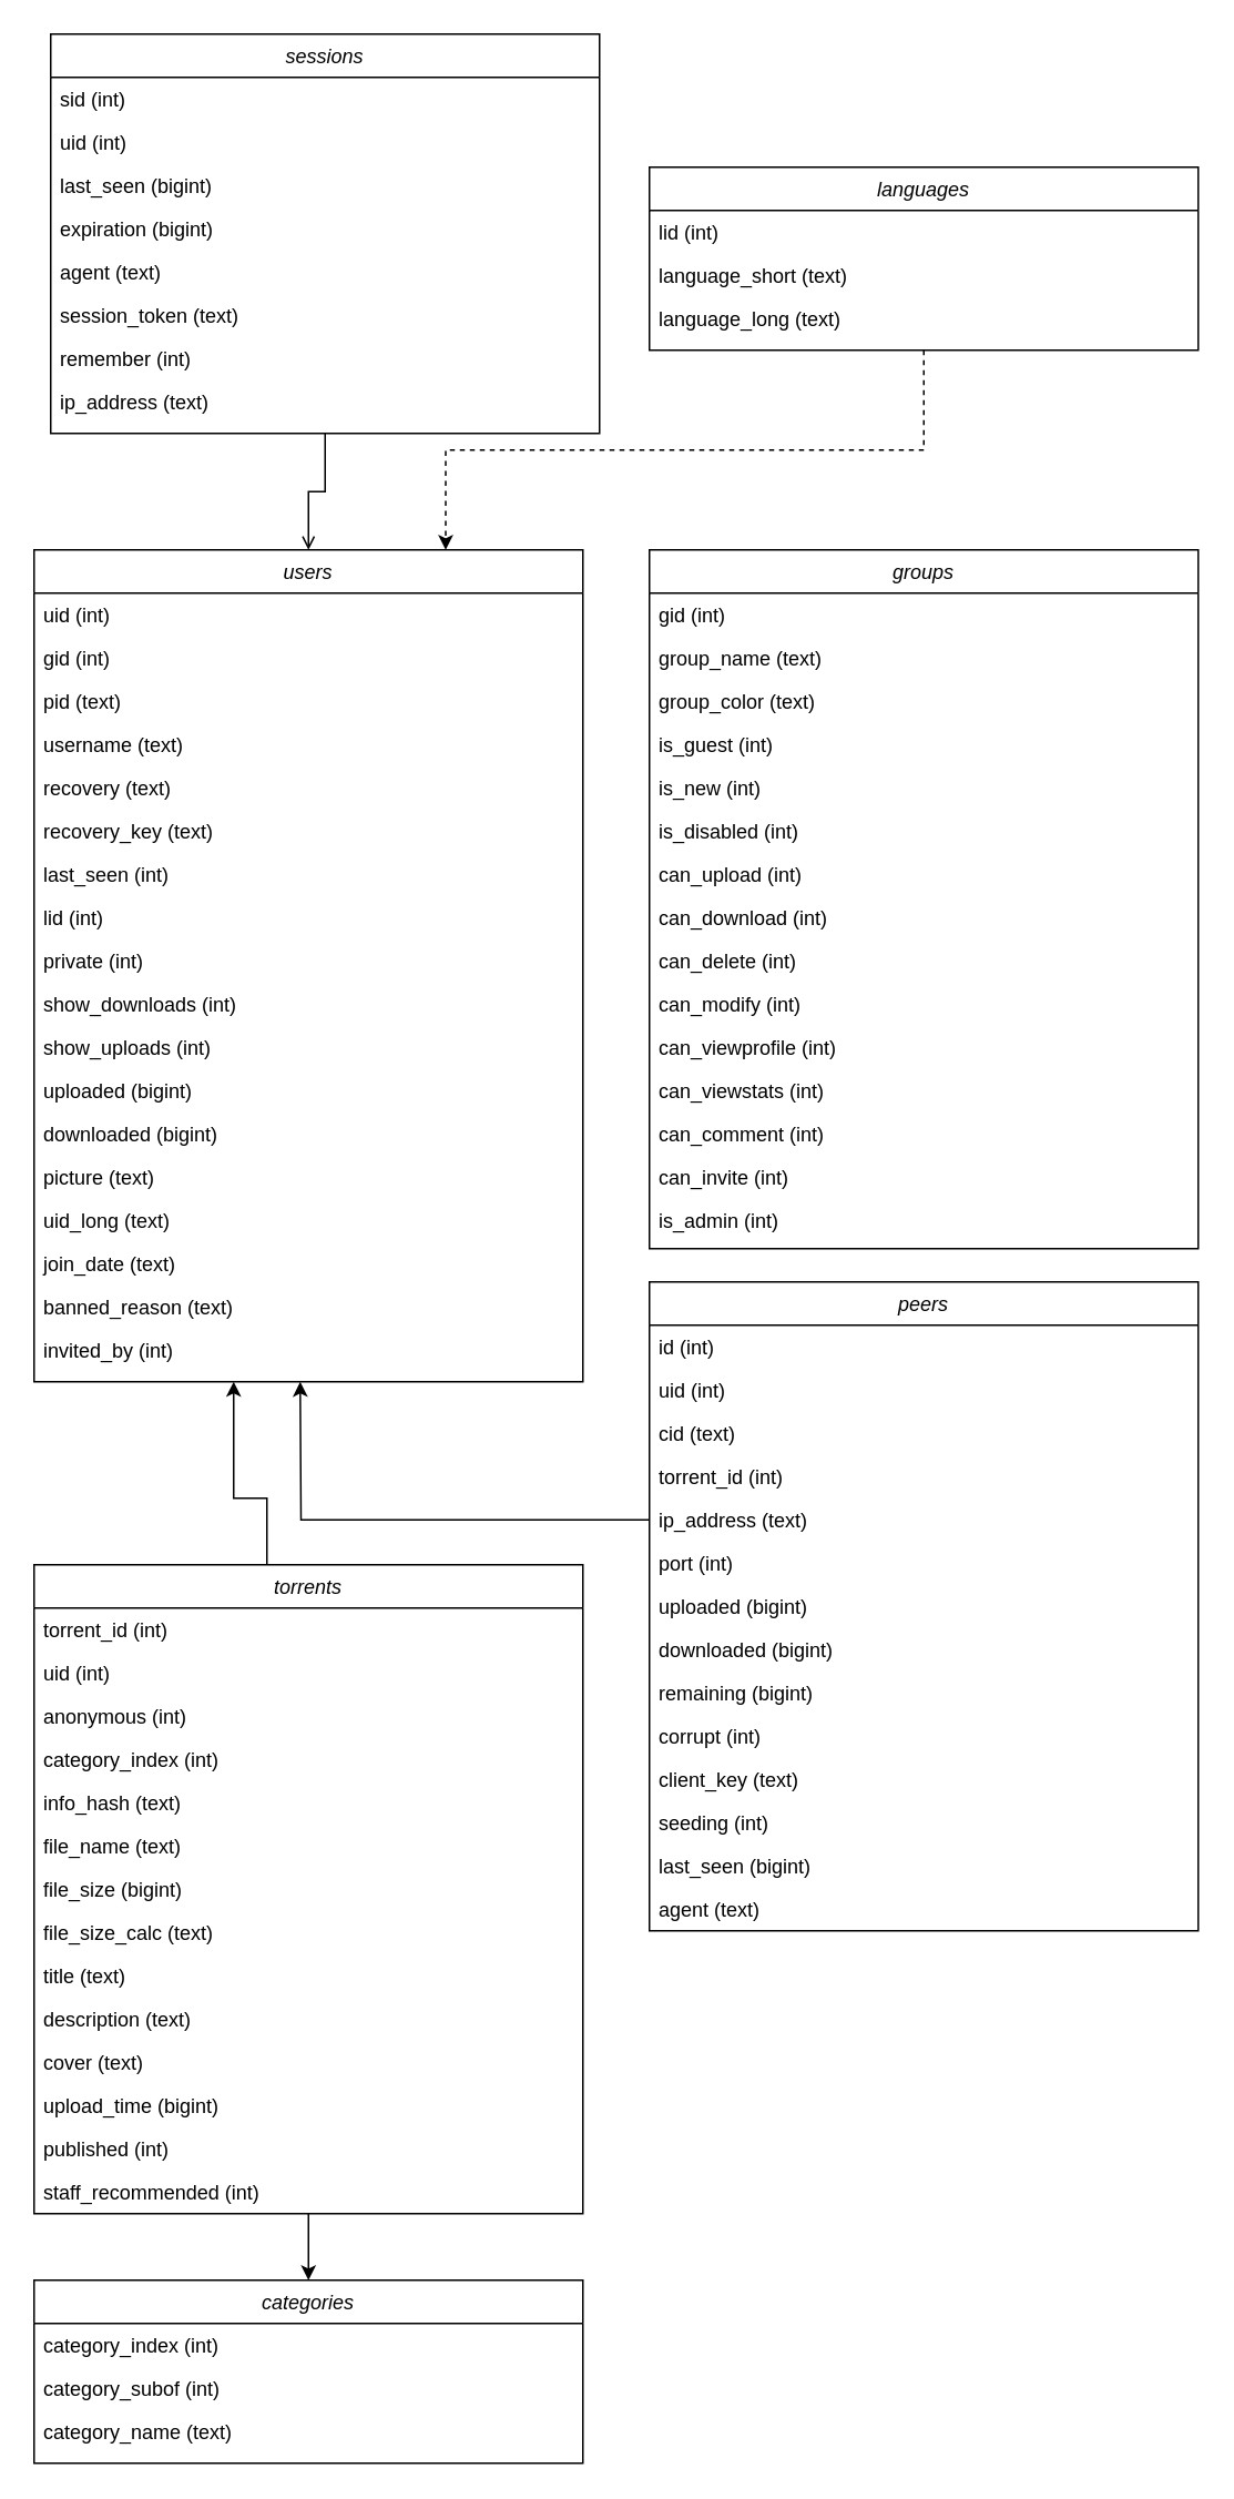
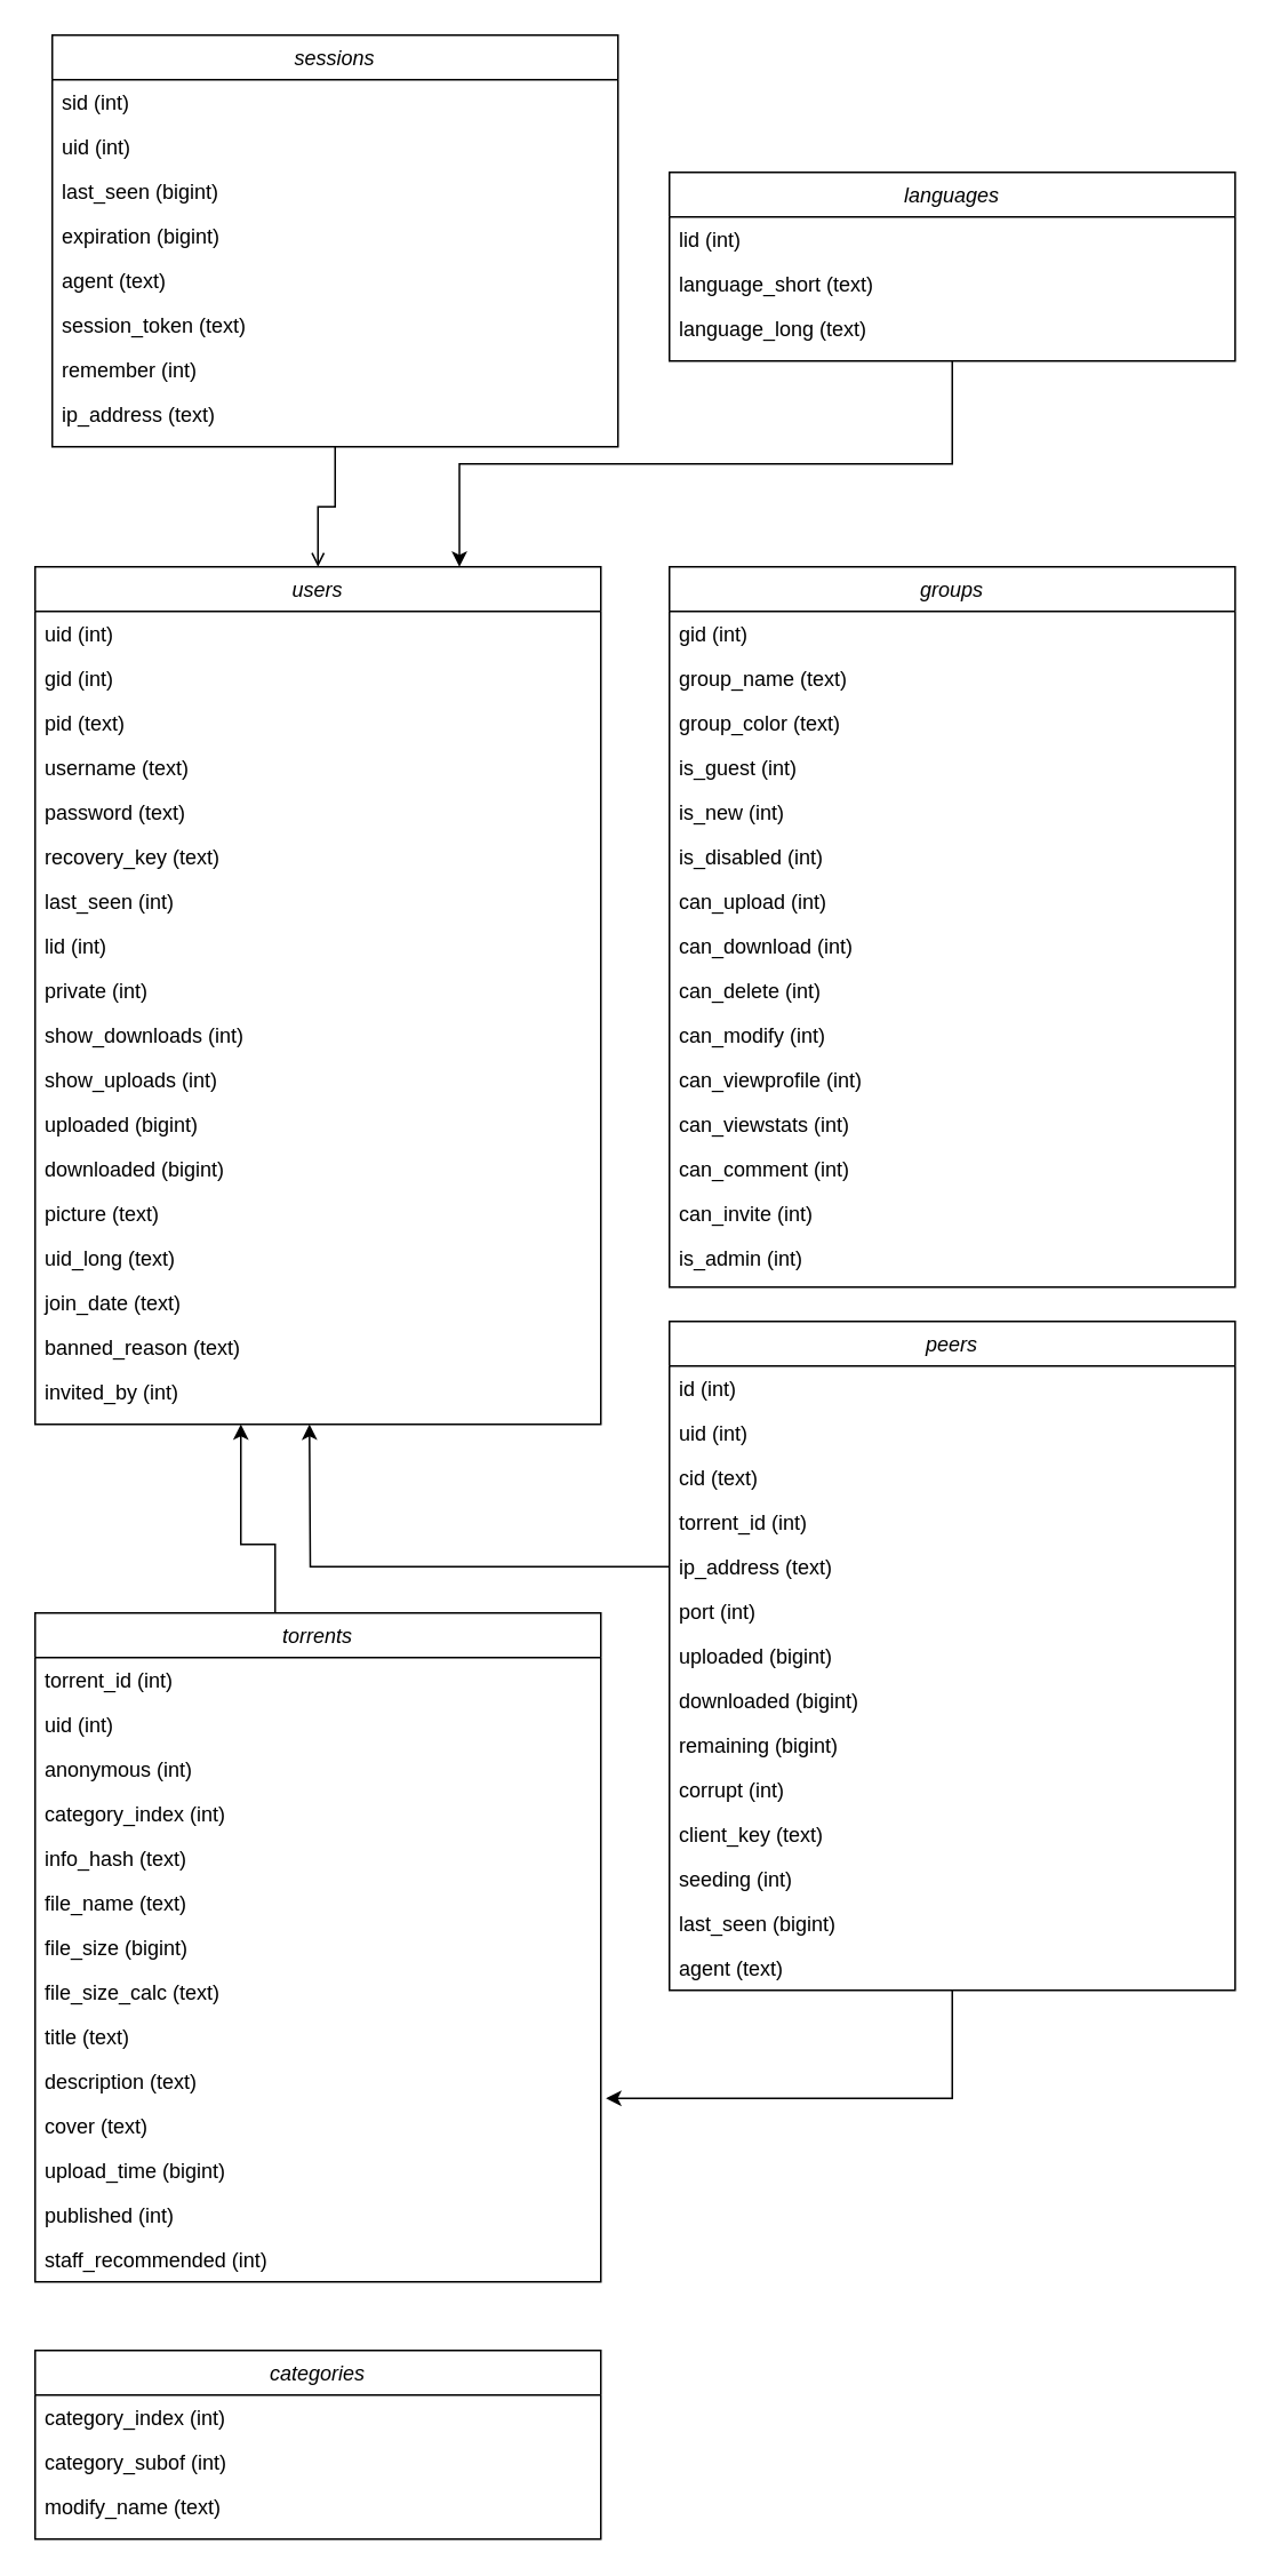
- <mxCell id="81" style="edgeStyle=orthogonalEdgeStyle;rounded=0;orthogonalLoop=1;jettySize=auto;html=1;exitX=0.5;exitY=1;exitDx=0;exitDy=0;entryX=0.75;entryY=0;entryDx=0;entryDy=0;dashed=1;" parent="1" source="82" target="2" edge="1"><mxGeometry relative="1" as="geometry" /></mxCell>
+ <mxCell id="81" style="edgeStyle=orthogonalEdgeStyle;rounded=0;orthogonalLoop=1;jettySize=auto;html=1;exitX=0.5;exitY=1;exitDx=0;exitDy=0;entryX=0.75;entryY=0;entryDx=0;entryDy=0;" parent="1" source="82" target="2" edge="1"><mxGeometry relative="1" as="geometry" /></mxCell>
- <mxCell id="7" value="recovery (text)" style="text;align=left;verticalAlign=top;spacingLeft=4;spacingRight=4;overflow=hidden;rotatable=0;points=[[0,0.5],[1,0.5]];portConstraint=eastwest;rounded=0;shadow=0;html=0;" parent="2" vertex="1"><mxGeometry y="130" width="330" height="26" as="geometry" /></mxCell>
+ <mxCell id="7" value="password (text)" style="text;align=left;verticalAlign=top;spacingLeft=4;spacingRight=4;overflow=hidden;rotatable=0;points=[[0,0.5],[1,0.5]];portConstraint=eastwest;rounded=0;shadow=0;html=0;" parent="2" vertex="1"><mxGeometry y="130" width="330" height="26" as="geometry" /></mxCell>
+ <mxCell id="37" style="edgeStyle=orthogonalEdgeStyle;rounded=0;orthogonalLoop=1;jettySize=auto;html=1;exitX=0.5;exitY=1;exitDx=0;exitDy=0;entryX=1.009;entryY=-0.115;entryDx=0;entryDy=0;entryPerimeter=0;" parent="1" source="38" target="67" edge="1"><mxGeometry relative="1" as="geometry" /></mxCell>
- <mxCell id="55" style="edgeStyle=orthogonalEdgeStyle;rounded=0;orthogonalLoop=1;jettySize=auto;html=1;exitX=0.5;exitY=1;exitDx=0;exitDy=0;entryX=0.5;entryY=0;entryDx=0;entryDy=0;" edge="1" parent="1" source="56" target="86"><mxGeometry relative="1" as="geometry" /></mxCell>
- <mxCell id="89" value="category_name (text)" style="text;align=left;verticalAlign=top;spacingLeft=4;spacingRight=4;overflow=hidden;rotatable=0;points=[[0,0.5],[1,0.5]];portConstraint=eastwest;rounded=0;shadow=0;html=0;" vertex="1" parent="86"><mxGeometry y="78" width="330" height="26" as="geometry" /></mxCell>
+ <mxCell id="89" value="modify_name (text)" style="text;align=left;verticalAlign=top;spacingLeft=4;spacingRight=4;overflow=hidden;rotatable=0;points=[[0,0.5],[1,0.5]];portConstraint=eastwest;rounded=0;shadow=0;html=0;" vertex="1" parent="86"><mxGeometry y="78" width="330" height="26" as="geometry" /></mxCell>
